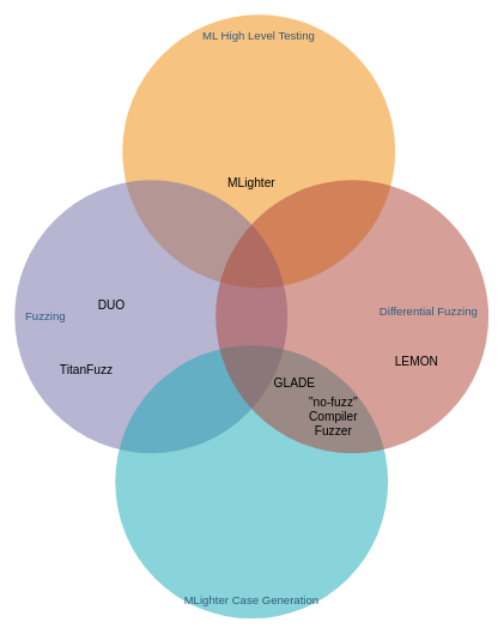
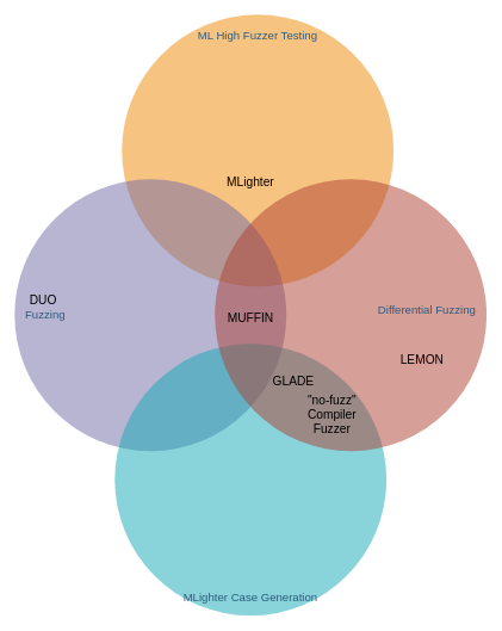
- <mxCell id="2" value="&lt;div style=&quot;text-align: center; font-size: 16px;&quot;&gt;&lt;span style=&quot;font-size: 16px;&quot;&gt;ML High Level Testing&lt;/span&gt;&lt;/div&gt;" style="ellipse;whiteSpace=wrap;html=1;aspect=fixed;rounded=1;shadow=0;glass=0;labelBackgroundColor=none;strokeColor=none;strokeWidth=1;fillColor=#F08705;gradientColor=none;fontFamily=Helvetica;fontSize=16;fontColor=#2F5B7C;align=center;opacity=50;verticalAlign=top;spacing=15;" parent="1" vertex="1"><mxGeometry x="170" y="20" width="380" height="380" as="geometry" /></mxCell>
+ <mxCell id="2" value="&lt;div style=&quot;text-align: center; font-size: 16px;&quot;&gt;&lt;span style=&quot;font-size: 16px;&quot;&gt;ML High Fuzzer Testing&lt;/span&gt;&lt;/div&gt;" style="ellipse;whiteSpace=wrap;html=1;aspect=fixed;rounded=1;shadow=0;glass=0;labelBackgroundColor=none;strokeColor=none;strokeWidth=1;fillColor=#F08705;gradientColor=none;fontFamily=Helvetica;fontSize=16;fontColor=#2F5B7C;align=center;opacity=50;verticalAlign=top;spacing=15;" parent="1" vertex="1"><mxGeometry x="170" y="20" width="380" height="380" as="geometry" /></mxCell>
- <mxCell id="11" value="DUO" style="text;html=1;align=center;verticalAlign=middle;whiteSpace=wrap;rounded=0;fontSize=17;" parent="1" vertex="1"><mxGeometry x="120" y="410" width="70" height="30" as="geometry" /></mxCell>
+ <mxCell id="11" value="DUO" style="text;html=1;align=center;verticalAlign=middle;whiteSpace=wrap;rounded=0;fontSize=17;" parent="1" vertex="1"><mxGeometry x="25" y="405" width="70" height="30" as="geometry" /></mxCell>
+ <mxCell id="10" value="MUFFIN" style="text;html=1;align=center;verticalAlign=middle;whiteSpace=wrap;rounded=0;fontSize=17;" parent="1" vertex="1"><mxGeometry x="315" y="420" width="70" height="50" as="geometry" /></mxCell>
- <mxCell id="9" value="LEMON" style="text;html=1;align=center;verticalAlign=middle;whiteSpace=wrap;rounded=0;fontSize=17;" parent="1" vertex="1"><mxGeometry x="550" y="489" width="60" height="30" as="geometry" /></mxCell>
+ <mxCell id="9" value="LEMON" style="text;html=1;align=center;verticalAlign=middle;whiteSpace=wrap;rounded=0;fontSize=17;" parent="1" vertex="1"><mxGeometry x="560" y="489" width="60" height="30" as="geometry" /></mxCell>
- <mxCell id="12" value="TitanFuzz" style="text;html=1;align=center;verticalAlign=middle;whiteSpace=wrap;rounded=0;fontSize=17;" parent="1" vertex="1"><mxGeometry x="90" y="500" width="60" height="30" as="geometry" /></mxCell>
